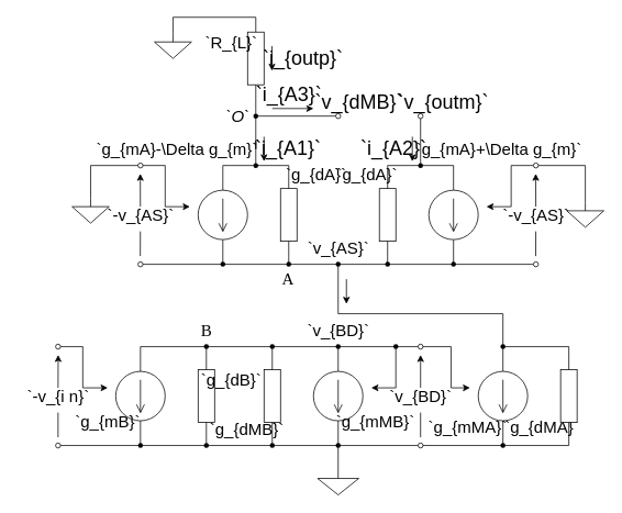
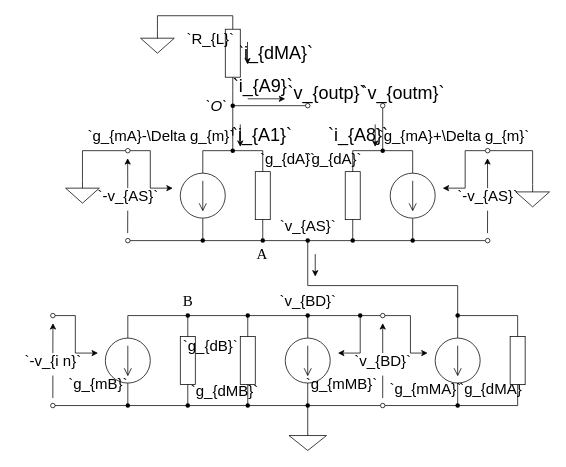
- <mxCell id="8" value="&lt;font style=&quot;font-size: 24px;&quot;&gt;`i_{outp}`&lt;/font&gt;" style="text;html=1;align=center;verticalAlign=middle;resizable=0;points=[];autosize=1;strokeColor=none;fillColor=none;fontSize=11;fontFamily=Helvetica;fontColor=default;" parent="1" vertex="1"><mxGeometry x="307" y="50" width="120" height="40" as="geometry" /></mxCell>
+ <mxCell id="8" value="&lt;font style=&quot;font-size: 24px;&quot;&gt;`i_{dMA}`&lt;/font&gt;" style="text;html=1;align=center;verticalAlign=middle;resizable=0;points=[];autosize=1;strokeColor=none;fillColor=none;fontSize=11;fontFamily=Helvetica;fontColor=default;" parent="1" vertex="1"><mxGeometry x="307" y="50" width="120" height="40" as="geometry" /></mxCell>
- <mxCell id="2" value="&lt;font style=&quot;font-size: 24px;&quot;&gt;`i_{A3}`&lt;/font&gt;" style="text;html=1;align=center;verticalAlign=middle;resizable=0;points=[];autosize=1;strokeColor=none;fillColor=none;fontSize=11;fontFamily=Helvetica;fontColor=default;" parent="1" vertex="1"><mxGeometry x="300" y="94" width="100" height="40" as="geometry" /></mxCell>
+ <mxCell id="2" value="&lt;font style=&quot;font-size: 24px;&quot;&gt;`i_{A9}`&lt;/font&gt;" style="text;html=1;align=center;verticalAlign=middle;resizable=0;points=[];autosize=1;strokeColor=none;fillColor=none;fontSize=11;fontFamily=Helvetica;fontColor=default;" parent="1" vertex="1"><mxGeometry x="300" y="94" width="100" height="40" as="geometry" /></mxCell>
- <mxCell id="104" value="&lt;font style=&quot;font-size: 24px;&quot;&gt;`v_{dMB}`&lt;/font&gt;" style="text;html=1;align=center;verticalAlign=middle;resizable=0;points=[];autosize=1;strokeColor=none;fillColor=none;fontSize=11;fontFamily=Helvetica;fontColor=default;" parent="1" vertex="1"><mxGeometry x="370" y="103" width="130" height="40" as="geometry" /></mxCell>
+ <mxCell id="104" value="&lt;font style=&quot;font-size: 24px;&quot;&gt;`v_{outp}`&lt;/font&gt;" style="text;html=1;align=center;verticalAlign=middle;resizable=0;points=[];autosize=1;strokeColor=none;fillColor=none;fontSize=11;fontFamily=Helvetica;fontColor=default;" parent="1" vertex="1"><mxGeometry x="370" y="103" width="130" height="40" as="geometry" /></mxCell>
- <mxCell id="9" value="&lt;font style=&quot;font-size: 24px;&quot;&gt;`i_{A2}`&lt;/font&gt;" style="text;html=1;align=center;verticalAlign=middle;resizable=0;points=[];autosize=1;strokeColor=none;fillColor=none;fontSize=11;fontFamily=Helvetica;fontColor=default;" parent="1" vertex="1"><mxGeometry x="427" y="160" width="100" height="40" as="geometry" /></mxCell>
+ <mxCell id="9" value="&lt;font style=&quot;font-size: 24px;&quot;&gt;`i_{A8}`&lt;/font&gt;" style="text;html=1;align=center;verticalAlign=middle;resizable=0;points=[];autosize=1;strokeColor=none;fillColor=none;fontSize=11;fontFamily=Helvetica;fontColor=default;" parent="1" vertex="1"><mxGeometry x="427" y="160" width="100" height="40" as="geometry" /></mxCell>
